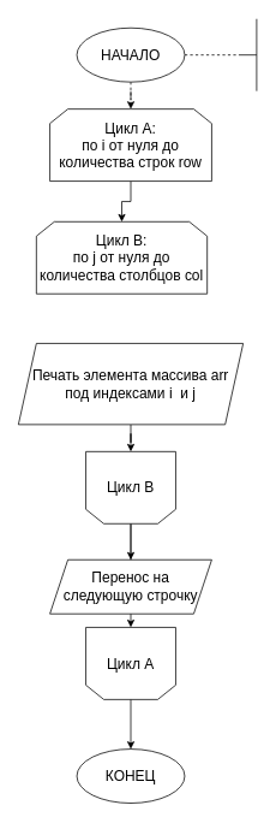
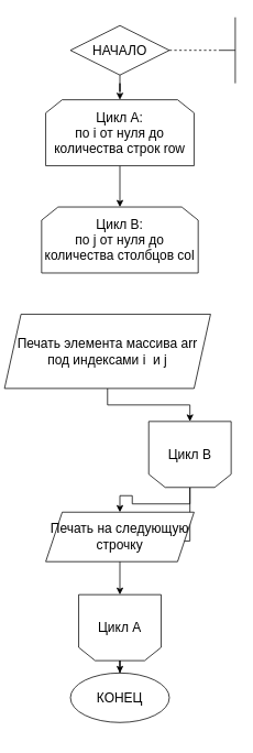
- <mxCell id="3" value="НАЧАЛО" style="ellipse;whiteSpace=wrap;html=1;fontSize=16;" vertex="1" parent="1"><mxGeometry x="85" y="30" width="120" height="60" as="geometry" /></mxCell>
+ <mxCell id="3" value="НАЧАЛО" style="rhombus;whiteSpace=wrap;html=1;fontSize=16;" vertex="1" parent="1"><mxGeometry x="85" y="30" width="120" height="60" as="geometry" /></mxCell>
- <mxCell id="2" style="edgeStyle=orthogonalEdgeStyle;rounded=0;orthogonalLoop=1;jettySize=auto;html=1;entryX=0.5;entryY=0;entryDx=0;entryDy=0;fontSize=16;dashed=1;" edge="1" parent="1" source="3" target="5"><mxGeometry relative="1" as="geometry" /></mxCell>
+ <mxCell id="2" style="edgeStyle=orthogonalEdgeStyle;rounded=0;orthogonalLoop=1;jettySize=auto;html=1;entryX=0.5;entryY=0;entryDx=0;entryDy=0;fontSize=16;" edge="1" parent="1" source="3" target="5"><mxGeometry relative="1" as="geometry" /></mxCell>
- <mxCell id="6" value="Цикл B:&lt;br&gt;по j от нуля до количества столбцов col" style="shape=loopLimit;whiteSpace=wrap;html=1;fontSize=16;" vertex="1" parent="1"><mxGeometry x="40" y="245" width="190" height="80" as="geometry" /></mxCell>
+ <mxCell id="6" value="Цикл B:&lt;br&gt;по j от нуля до количества столбцов col" style="shape=loopLimit;whiteSpace=wrap;html=1;fontSize=16;" vertex="1" parent="1"><mxGeometry x="50" y="250" width="190" height="80" as="geometry" /></mxCell>
- <mxCell id="8" value="Печать элемента массива arr под индексами i&amp;nbsp; и j" style="shape=parallelogram;perimeter=parallelogramPerimeter;whiteSpace=wrap;html=1;fixedSize=1;fontSize=16;" vertex="1" parent="1"><mxGeometry x="20" y="380" width="250" height="90" as="geometry" /></mxCell>
+ <mxCell id="8" value="Печать элемента массива arr под индексами i&amp;nbsp; и j" style="shape=parallelogram;perimeter=parallelogramPerimeter;whiteSpace=wrap;html=1;fixedSize=1;fontSize=16;" vertex="1" parent="1"><mxGeometry x="5" y="380" width="250" height="90" as="geometry" /></mxCell>
- <mxCell id="11" value="Цикл В" style="shape=loopLimit;whiteSpace=wrap;html=1;fontSize=16;direction=west;" vertex="1" parent="1"><mxGeometry x="95" y="500" width="100" height="80" as="geometry" /></mxCell>
+ <mxCell id="11" value="Цикл В" style="shape=loopLimit;whiteSpace=wrap;html=1;fontSize=16;direction=west;" vertex="1" parent="1"><mxGeometry x="180" y="510" width="100" height="80" as="geometry" /></mxCell>
- <mxCell id="12" value="Перенос на следующую строчку" style="shape=parallelogram;perimeter=parallelogramPerimeter;whiteSpace=wrap;html=1;fixedSize=1;fontSize=16;" vertex="1" parent="1"><mxGeometry x="55" y="620" width="180" height="60" as="geometry" /></mxCell>
+ <mxCell id="12" value="Печать на следующую строчку" style="shape=parallelogram;perimeter=parallelogramPerimeter;whiteSpace=wrap;html=1;fixedSize=1;fontSize=16;" vertex="1" parent="1"><mxGeometry x="55" y="620" width="180" height="60" as="geometry" /></mxCell>
- <mxCell id="14" value="Цикл А" style="shape=loopLimit;whiteSpace=wrap;html=1;fontSize=16;direction=west;" vertex="1" parent="1"><mxGeometry x="95" y="695" width="100" height="80" as="geometry" /></mxCell>
+ <mxCell id="14" value="Цикл А" style="shape=loopLimit;whiteSpace=wrap;html=1;fontSize=16;direction=west;" vertex="1" parent="1"><mxGeometry x="95" y="720" width="100" height="80" as="geometry" /></mxCell>
- <mxCell id="15" value="КОНЕЦ" style="ellipse;whiteSpace=wrap;html=1;fontSize=16;" vertex="1" parent="1"><mxGeometry x="85" y="830" width="120" height="60" as="geometry" /></mxCell>
+ <mxCell id="15" value="КОНЕЦ" style="ellipse;whiteSpace=wrap;html=1;fontSize=16;" vertex="1" parent="1"><mxGeometry x="85" y="815" width="120" height="60" as="geometry" /></mxCell>
